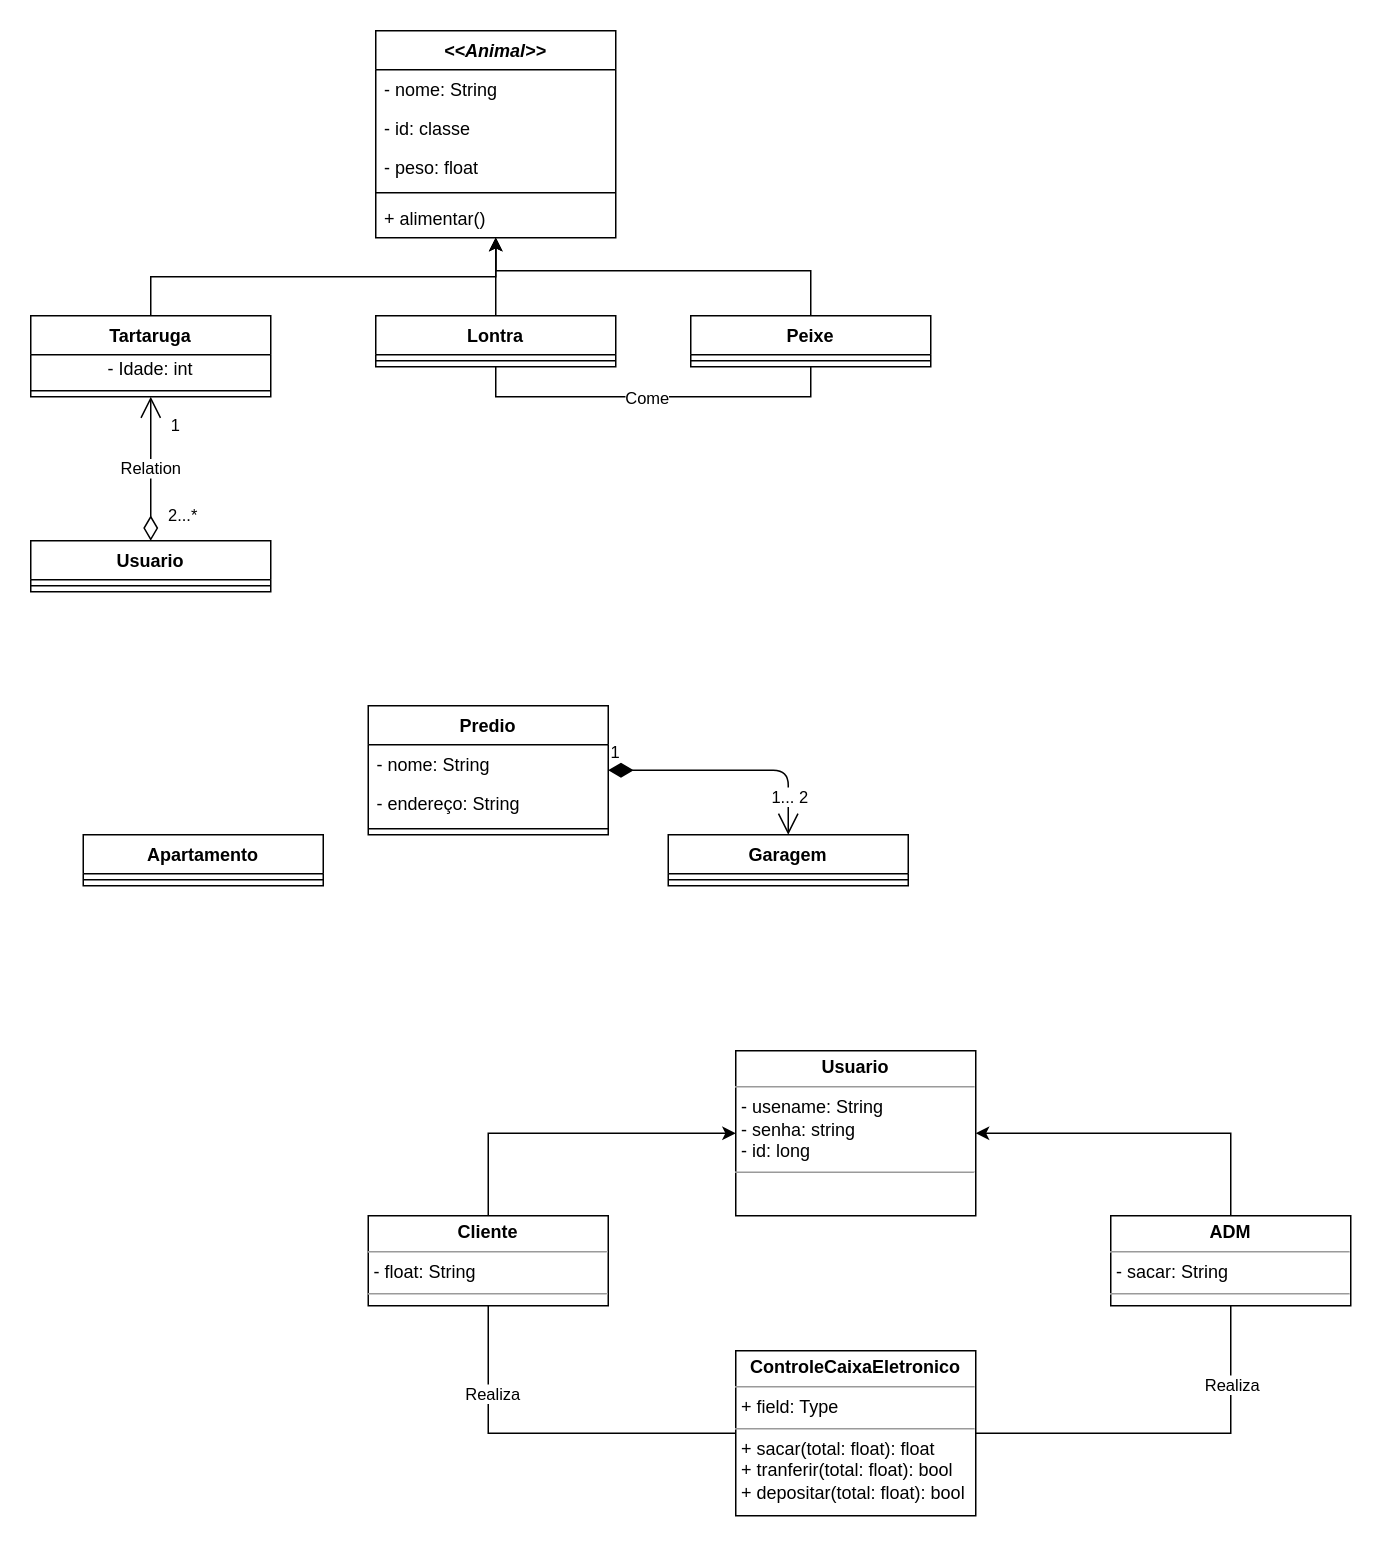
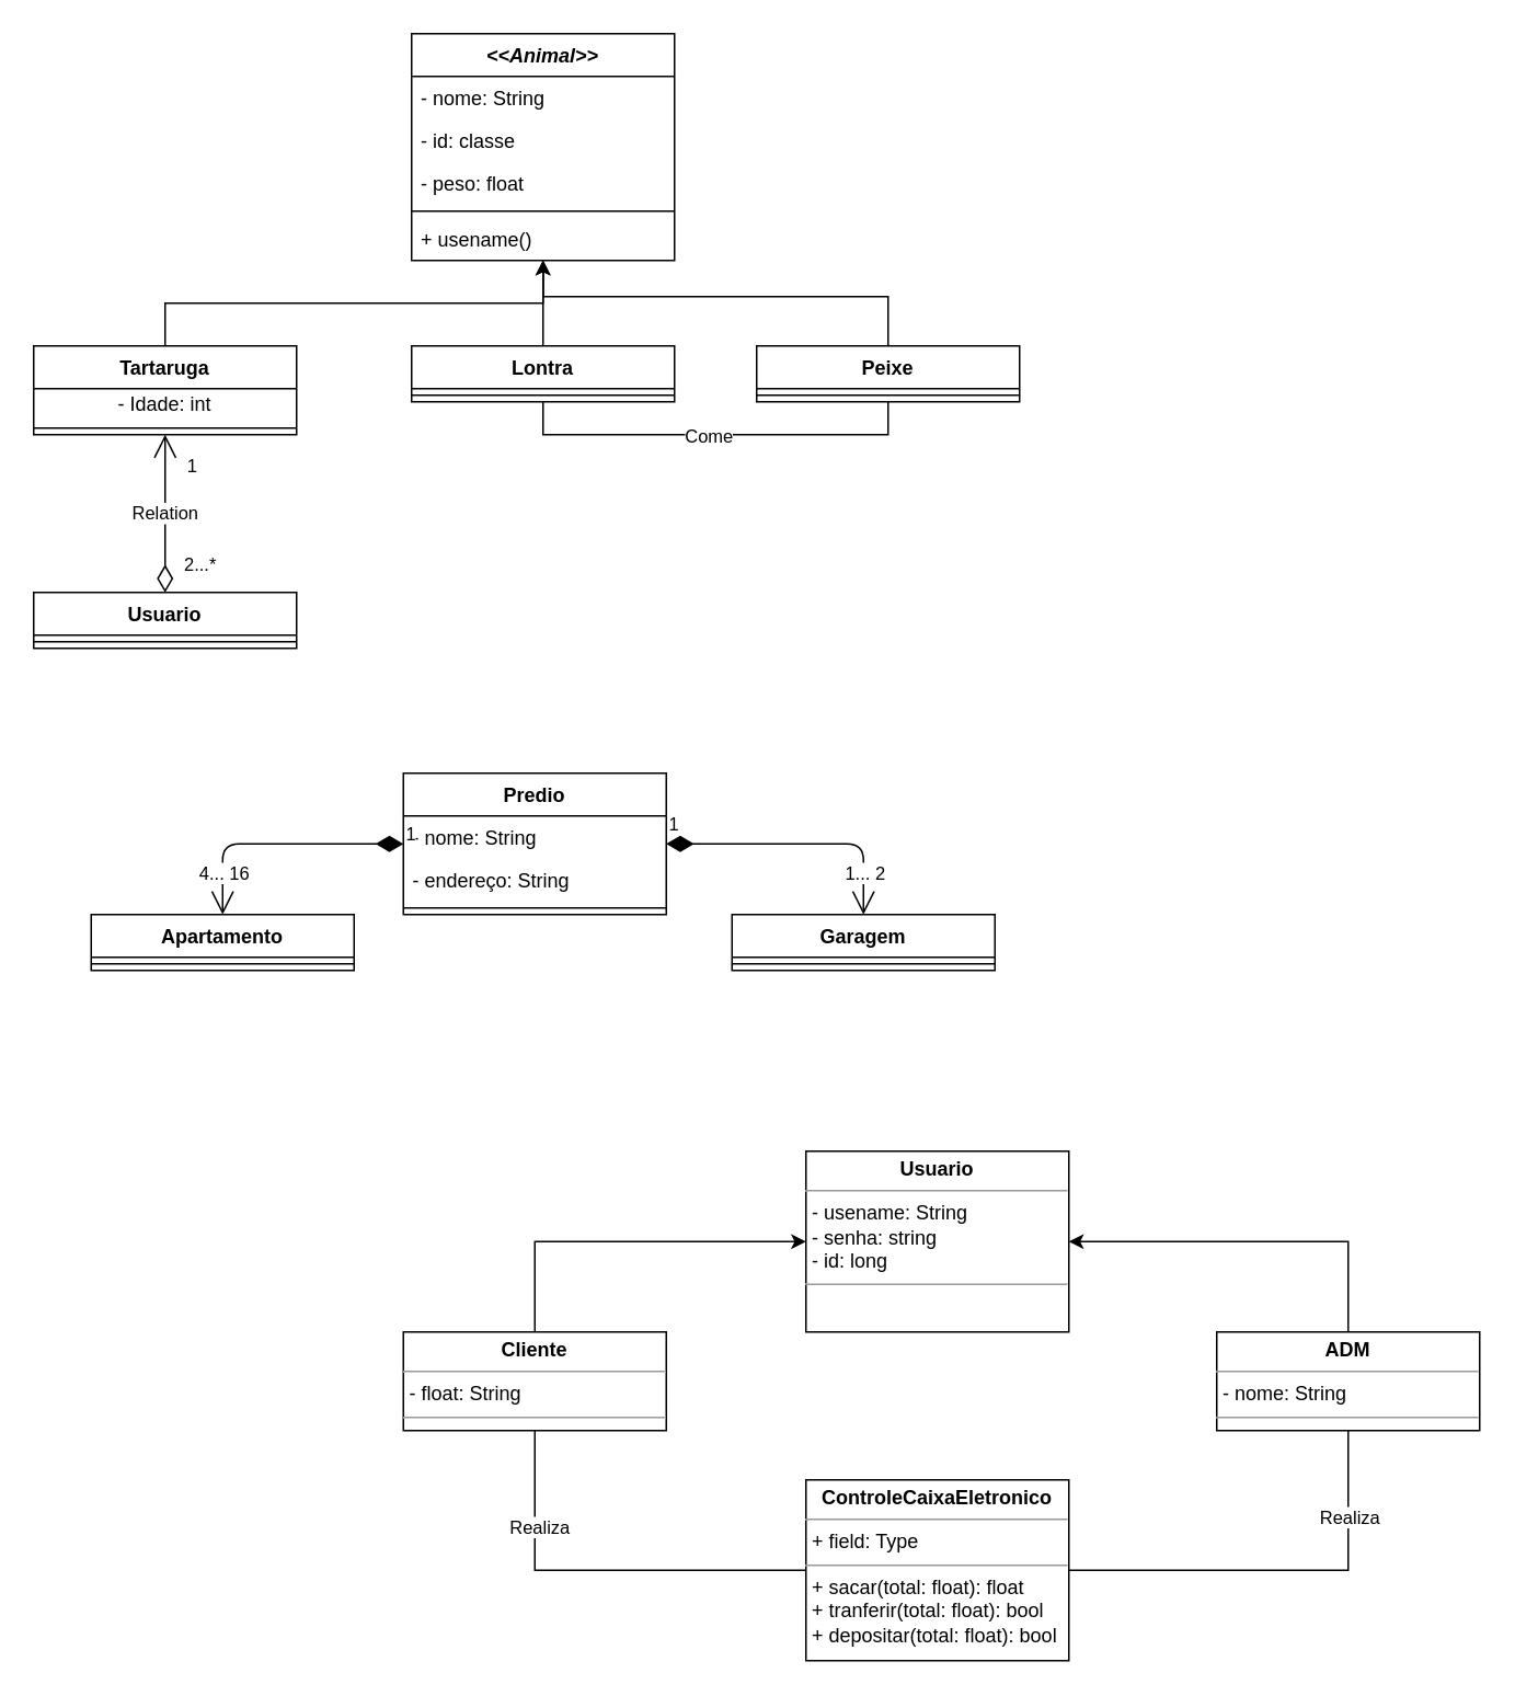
- <mxCell id="7" value="+ alimentar()" style="text;strokeColor=none;fillColor=none;align=left;verticalAlign=top;spacingLeft=4;spacingRight=4;overflow=hidden;rotatable=0;points=[[0,0.5],[1,0.5]];portConstraint=eastwest;fontFamily=Helvetica;" parent="2" vertex="1"><mxGeometry y="112" width="160" height="26" as="geometry" /></mxCell>
+ <mxCell id="7" value="+ usename()" style="text;strokeColor=none;fillColor=none;align=left;verticalAlign=top;spacingLeft=4;spacingRight=4;overflow=hidden;rotatable=0;points=[[0,0.5],[1,0.5]];portConstraint=eastwest;fontFamily=Helvetica;" parent="2" vertex="1"><mxGeometry y="112" width="160" height="26" as="geometry" /></mxCell>
+ <mxCell id="35" value="1" style="endArrow=open;html=1;endSize=12;startArrow=diamondThin;startSize=14;startFill=1;edgeStyle=orthogonalEdgeStyle;align=left;verticalAlign=bottom;fontFamily=Helvetica;entryX=0.5;entryY=0;entryDx=0;entryDy=0;" parent="1" source="25" target="29" edge="1"><mxGeometry x="-1" y="3" relative="1" as="geometry"><mxPoint x="335" y="566" as="sourcePoint" /><mxPoint x="495" y="610" as="targetPoint" /></mxGeometry></mxCell>
+ <mxCell id="36" value="4... 16" style="edgeLabel;html=1;align=center;verticalAlign=middle;resizable=0;points=[];fontFamily=Helvetica;" parent="35" vertex="1" connectable="0"><mxGeometry x="0.793" y="-1" relative="1" as="geometry"><mxPoint x="1" y="-10" as="offset" /></mxGeometry></mxCell>
- <mxCell id="41" value="&lt;p style=&quot;margin: 0px ; margin-top: 4px ; text-align: center&quot;&gt;&lt;b&gt;ADM&lt;/b&gt;&lt;/p&gt;&lt;hr size=&quot;1&quot;&gt;&lt;p style=&quot;margin: 0px ; margin-left: 4px&quot;&gt;- sacar: String&lt;/p&gt;&lt;hr size=&quot;1&quot;&gt;&lt;p style=&quot;margin: 0px ; margin-left: 4px&quot;&gt;&lt;br&gt;&lt;/p&gt;&lt;p style=&quot;margin: 0px ; margin-left: 4px&quot;&gt;&lt;br&gt;&lt;/p&gt;" style="verticalAlign=top;align=left;overflow=fill;fontSize=12;fontFamily=Helvetica;html=1;" vertex="1" parent="1"><mxGeometry x="740" y="810" width="160" height="60" as="geometry" /></mxCell>
+ <mxCell id="41" value="&lt;p style=&quot;margin: 0px ; margin-top: 4px ; text-align: center&quot;&gt;&lt;b&gt;ADM&lt;/b&gt;&lt;/p&gt;&lt;hr size=&quot;1&quot;&gt;&lt;p style=&quot;margin: 0px ; margin-left: 4px&quot;&gt;- nome: String&lt;/p&gt;&lt;hr size=&quot;1&quot;&gt;&lt;p style=&quot;margin: 0px ; margin-left: 4px&quot;&gt;&lt;br&gt;&lt;/p&gt;&lt;p style=&quot;margin: 0px ; margin-left: 4px&quot;&gt;&lt;br&gt;&lt;/p&gt;" style="verticalAlign=top;align=left;overflow=fill;fontSize=12;fontFamily=Helvetica;html=1;" vertex="1" parent="1"><mxGeometry x="740" y="810" width="160" height="60" as="geometry" /></mxCell>
